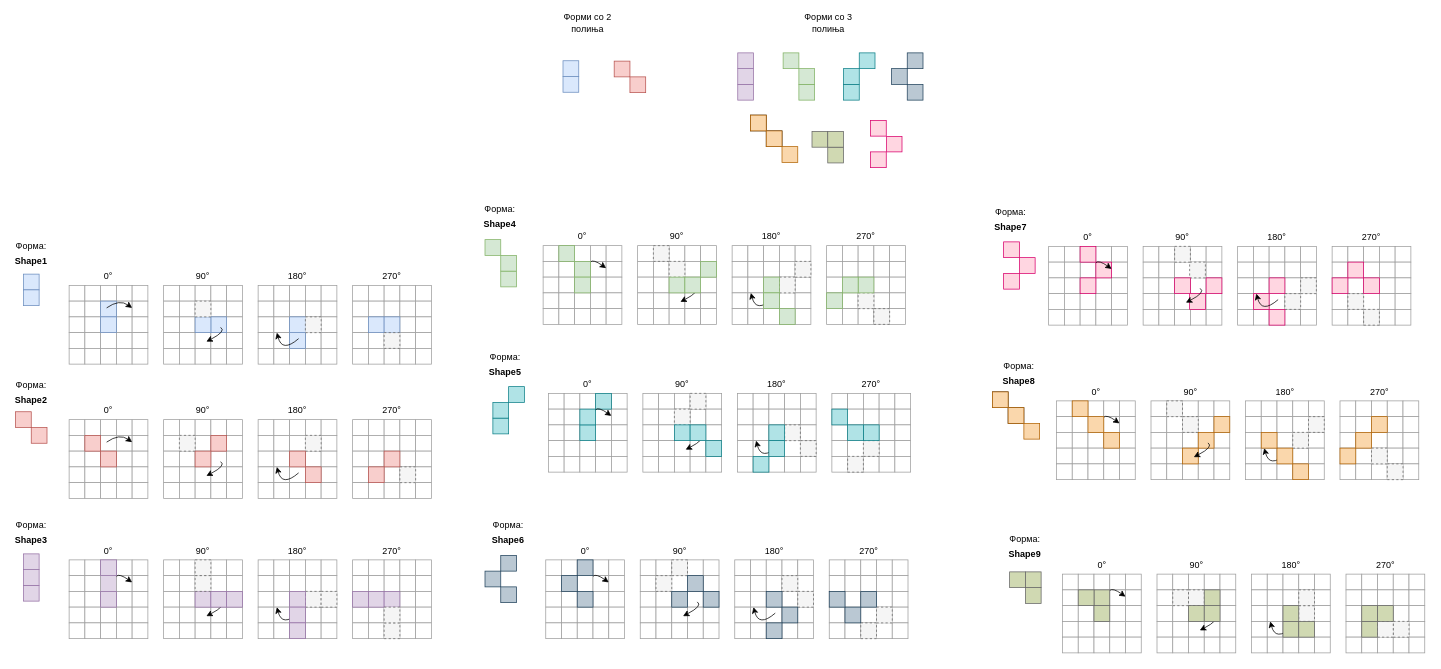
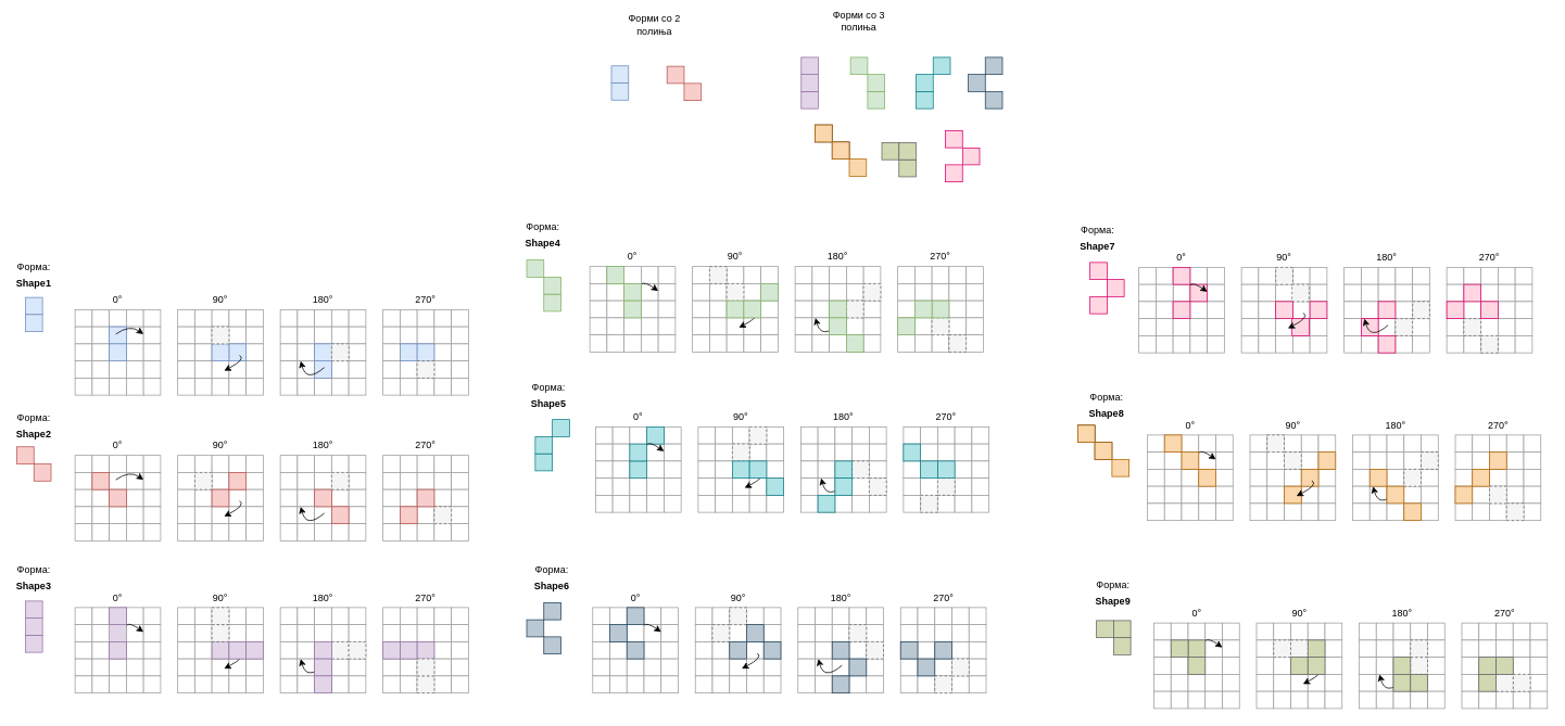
- <mxCell id="5" value="Форми со 2 полиња" style="text;html=1;strokeColor=none;fillColor=none;align=center;verticalAlign=middle;whiteSpace=wrap;rounded=0;" vertex="1" parent="1"><mxGeometry x="740" y="20" width="86" height="20" as="geometry" /></mxCell>
+ <mxCell id="5" value="Форми со 2 полиња" style="text;html=1;strokeColor=none;fillColor=none;align=center;verticalAlign=middle;whiteSpace=wrap;rounded=0;" vertex="1" parent="1"><mxGeometry x="760" y="20" width="86" height="20" as="geometry" /></mxCell>
- <mxCell id="9" value="Форми со 3 полиња" style="text;html=1;strokeColor=none;fillColor=none;align=center;verticalAlign=middle;whiteSpace=wrap;rounded=0;" vertex="1" parent="1"><mxGeometry x="1061" y="20" width="86" height="20" as="geometry" /></mxCell>
+ <mxCell id="9" value="Форми со 3 полиња" style="text;html=1;strokeColor=none;fillColor=none;align=center;verticalAlign=middle;whiteSpace=wrap;rounded=0;" vertex="1" parent="1"><mxGeometry x="1011" y="15" width="86" height="20" as="geometry" /></mxCell>
